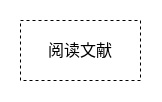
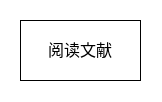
- <mxCell id="2" value="阅读文献" style="rounded=0;whiteSpace=wrap;html=1;fontSize=16;dashed=1;" parent="1" vertex="1"><mxGeometry x="20" y="20" width="120" height="60" as="geometry" /></mxCell>
+ <mxCell id="2" value="阅读文献" style="rounded=0;whiteSpace=wrap;html=1;fontSize=16;" parent="1" vertex="1"><mxGeometry x="20" y="20" width="120" height="60" as="geometry" /></mxCell>
